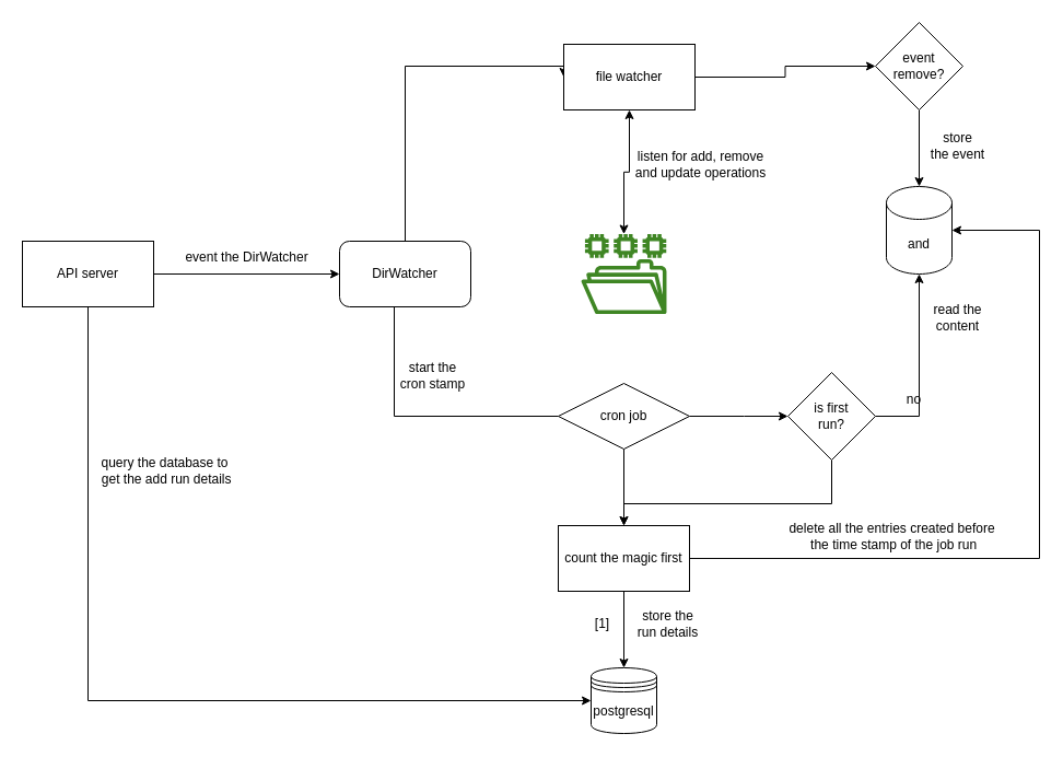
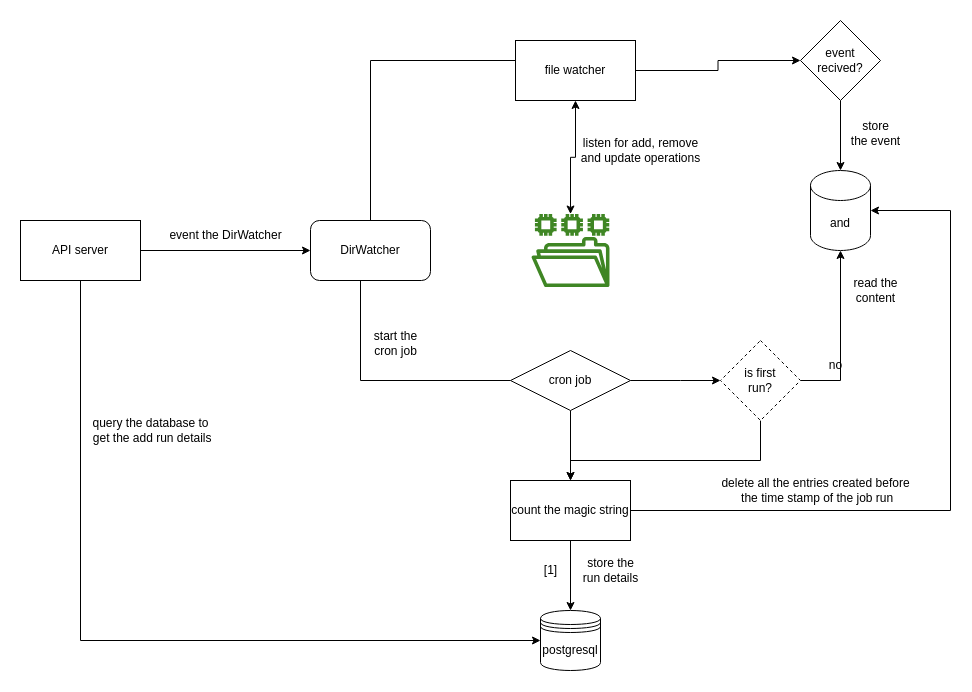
- <mxCell id="2" style="edgeStyle=orthogonalEdgeStyle;rounded=0;orthogonalLoop=1;jettySize=auto;html=1;entryX=0;entryY=0.5;entryDx=0;entryDy=0;" edge="1" parent="1" source="4" target="7"><mxGeometry relative="1" as="geometry"><Array as="points"><mxPoint x="370" y="60" /></Array></mxGeometry></mxCell>
+ <mxCell id="2" style="edgeStyle=orthogonalEdgeStyle;rounded=0;orthogonalLoop=1;jettySize=auto;html=1;entryX=0;entryY=0.5;entryDx=0;entryDy=0;endArrow=none;" edge="1" parent="1" source="4" target="7"><mxGeometry relative="1" as="geometry"><Array as="points"><mxPoint x="370" y="60" /></Array></mxGeometry></mxCell>
- <mxCell id="11" value="event remove?" style="rhombus;whiteSpace=wrap;html=1;" vertex="1" parent="1"><mxGeometry x="800" y="20" width="80" height="80" as="geometry" /></mxCell>
+ <mxCell id="11" value="event recived?" style="rhombus;whiteSpace=wrap;html=1;" vertex="1" parent="1"><mxGeometry x="800" y="20" width="80" height="80" as="geometry" /></mxCell>
- <mxCell id="17" value="start the &lt;br&gt;cron stamp" style="text;html=1;align=center;verticalAlign=middle;resizable=0;points=[];autosize=1;strokeColor=none;fillColor=none;" vertex="1" parent="1"><mxGeometry x="360" y="323" width="70" height="40" as="geometry" /></mxCell>
+ <mxCell id="17" value="start the &lt;br&gt;cron job" style="text;html=1;align=center;verticalAlign=middle;resizable=0;points=[];autosize=1;strokeColor=none;fillColor=none;" vertex="1" parent="1"><mxGeometry x="360" y="323" width="70" height="40" as="geometry" /></mxCell>
- <mxCell id="33" value="is first&lt;br&gt;run?" style="rhombus;whiteSpace=wrap;html=1;" vertex="1" parent="1"><mxGeometry x="720" y="340" width="80" height="80" as="geometry" /></mxCell>
+ <mxCell id="33" value="is first&lt;br&gt;run?" style="rhombus;whiteSpace=wrap;html=1;dashed=1;" vertex="1" parent="1"><mxGeometry x="720" y="340" width="80" height="80" as="geometry" /></mxCell>
- <mxCell id="21" value="count the magic first" style="rounded=0;whiteSpace=wrap;html=1;" vertex="1" parent="1"><mxGeometry x="510" y="480" width="120" height="60" as="geometry" /></mxCell>
+ <mxCell id="21" value="count the magic string" style="rounded=0;whiteSpace=wrap;html=1;" vertex="1" parent="1"><mxGeometry x="510" y="480" width="120" height="60" as="geometry" /></mxCell>
